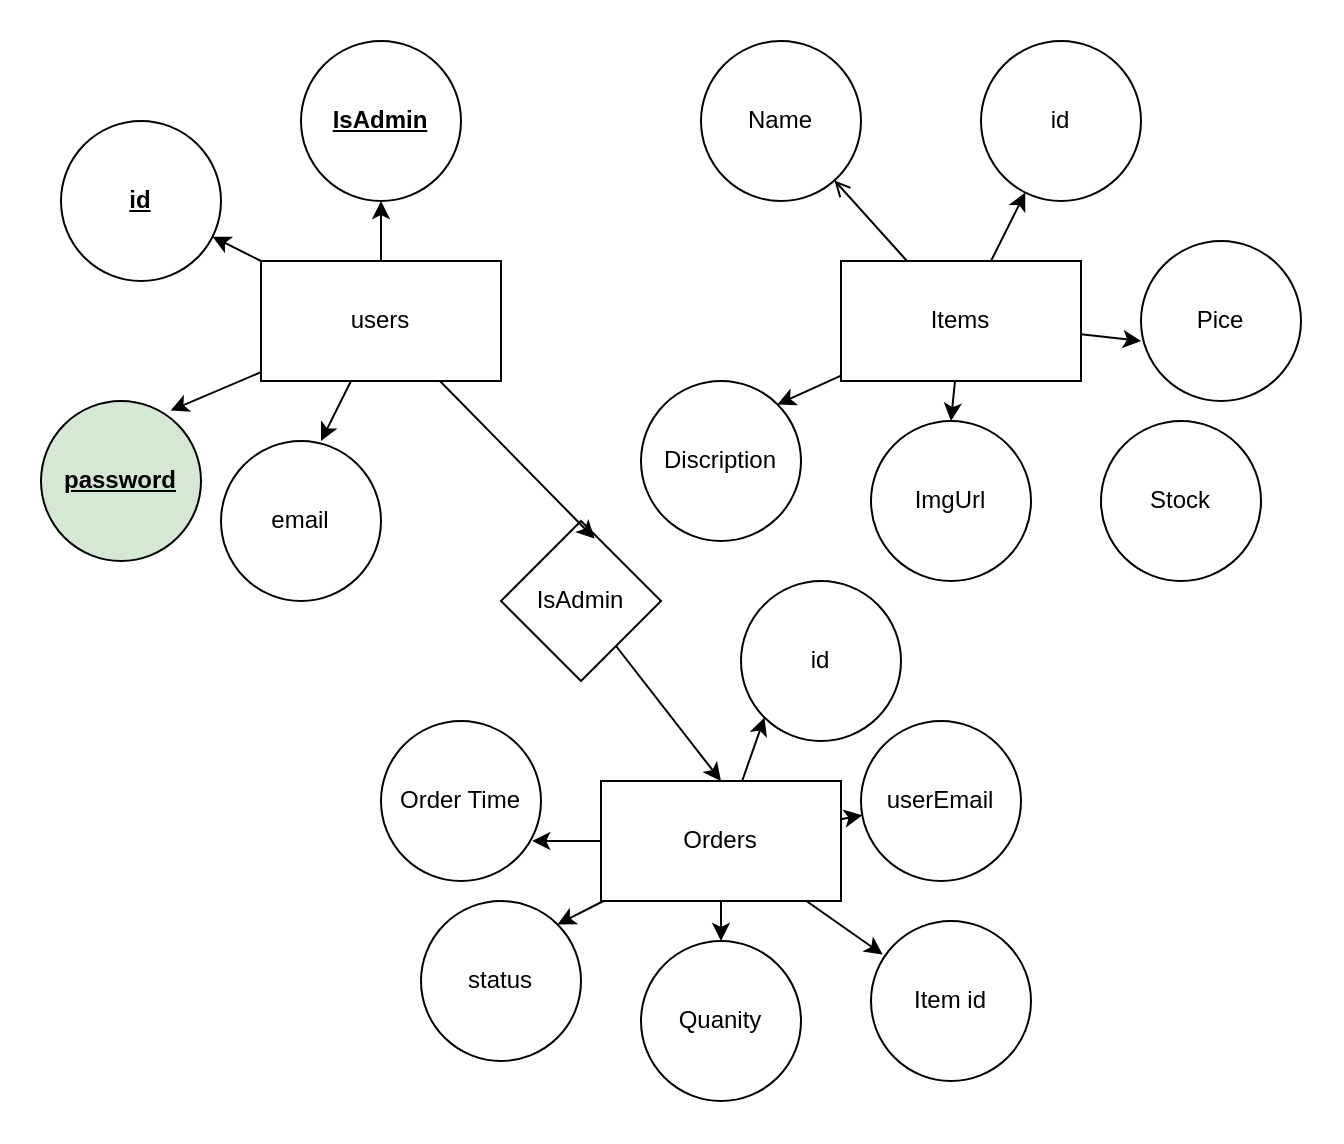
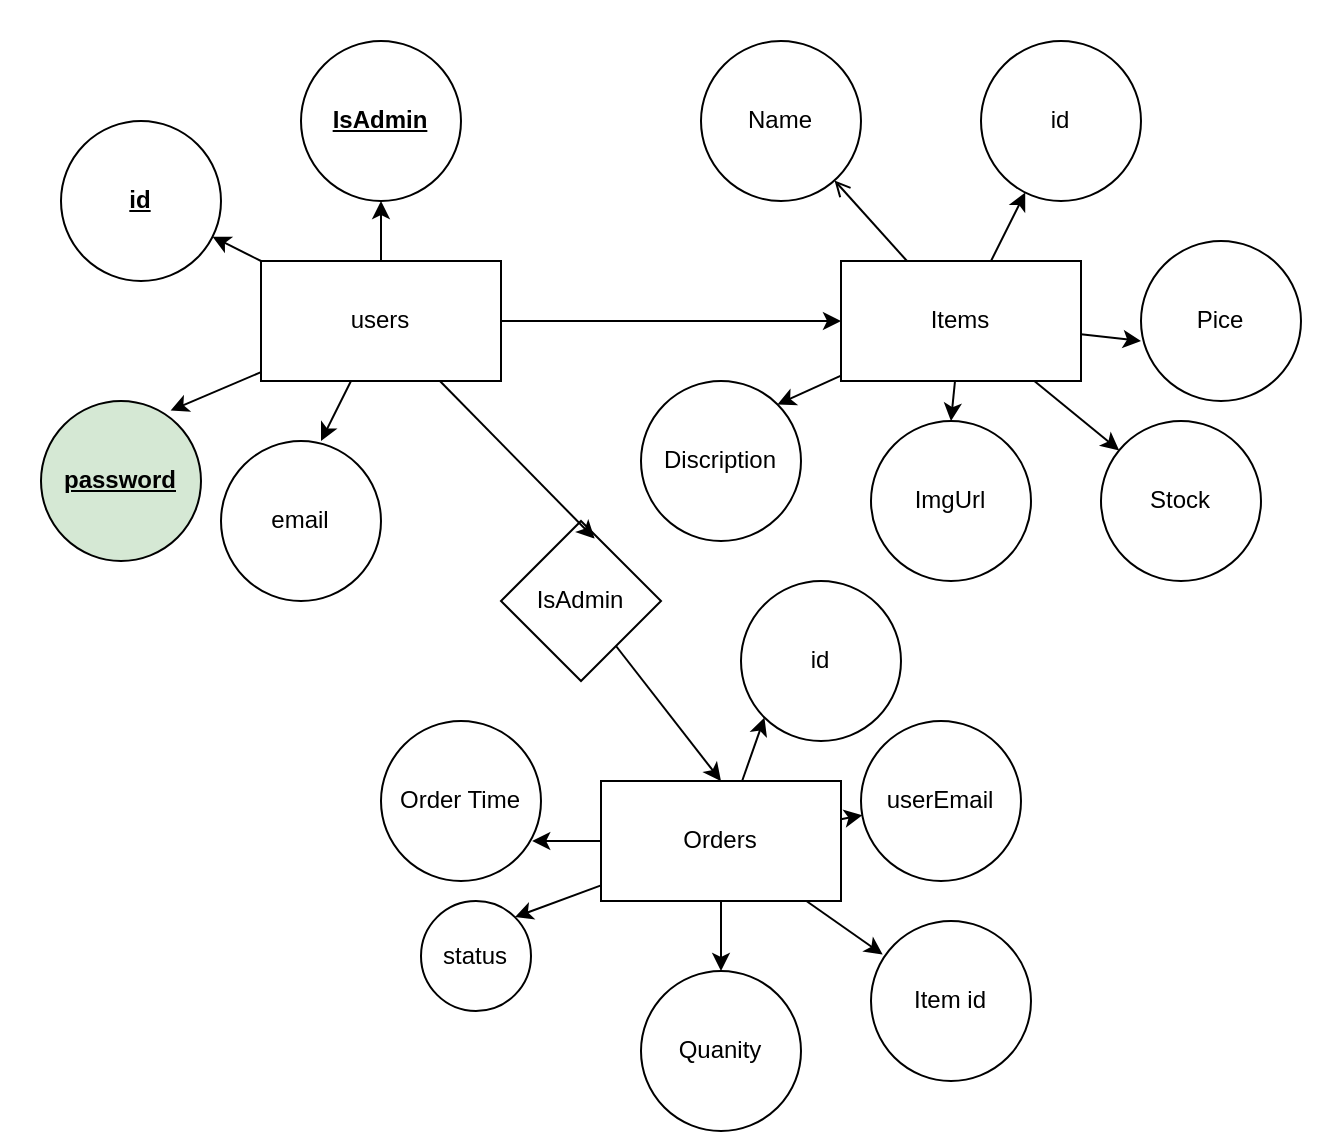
+ <mxCell id="4" style="edgeStyle=none;html=1;entryX=0;entryY=0.5;entryDx=0;entryDy=0;" edge="1" parent="1" source="5" target="17"><mxGeometry relative="1" as="geometry" /></mxCell>
+ <mxCell id="16" style="edgeStyle=none;html=1;" edge="1" parent="1" source="17" target="19"><mxGeometry relative="1" as="geometry" /></mxCell>
- <mxCell id="36" value="status" style="ellipse;whiteSpace=wrap;html=1;" vertex="1" parent="1"><mxGeometry x="210" y="450" width="80" height="80" as="geometry" /></mxCell>
+ <mxCell id="36" value="status" style="ellipse;whiteSpace=wrap;html=1;" vertex="1" parent="1"><mxGeometry x="210" y="450" width="55" height="55" as="geometry" /></mxCell>
- <mxCell id="35" value="Quanity" style="ellipse;whiteSpace=wrap;html=1;" vertex="1" parent="1"><mxGeometry x="320" y="470" width="80" height="80" as="geometry" /></mxCell>
+ <mxCell id="35" value="Quanity" style="ellipse;whiteSpace=wrap;html=1;" vertex="1" parent="1"><mxGeometry x="320" y="485" width="80" height="80" as="geometry" /></mxCell>
